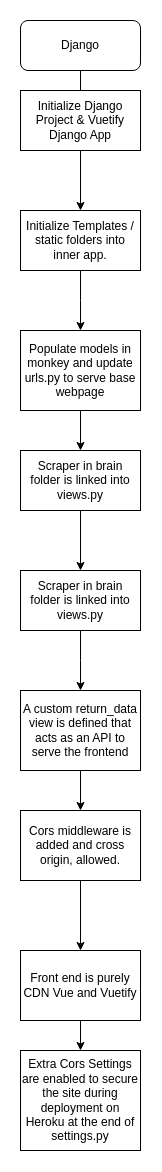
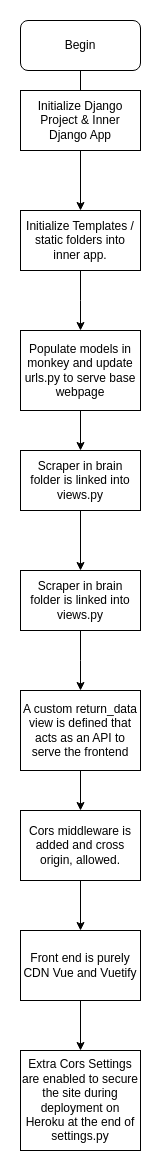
- <mxCell id="3" value="Django" style="rounded=1;whiteSpace=wrap;html=1;" parent="1" vertex="1"><mxGeometry x="20" y="20" width="120" height="50" as="geometry" /></mxCell>
+ <mxCell id="3" value="Begin" style="rounded=1;whiteSpace=wrap;html=1;" parent="1" vertex="1"><mxGeometry x="20" y="20" width="120" height="50" as="geometry" /></mxCell>
- <mxCell id="5" value="Initialize Django Project &amp;amp; Vuetify Django App" style="rounded=0;whiteSpace=wrap;html=1;" parent="1" vertex="1"><mxGeometry x="20" y="90" width="120" height="60" as="geometry" /></mxCell>
+ <mxCell id="5" value="Initialize Django Project &amp;amp; Inner Django App" style="rounded=0;whiteSpace=wrap;html=1;" parent="1" vertex="1"><mxGeometry x="20" y="90" width="120" height="60" as="geometry" /></mxCell>
- <mxCell id="19" value="Front end is purely CDN Vue and Vuetify" style="rounded=0;whiteSpace=wrap;html=1;" vertex="1" parent="1"><mxGeometry x="20" y="950" width="120" height="70" as="geometry" /></mxCell>
+ <mxCell id="19" value="Front end is purely CDN Vue and Vuetify" style="rounded=0;whiteSpace=wrap;html=1;" vertex="1" parent="1"><mxGeometry x="20" y="930" width="120" height="70" as="geometry" /></mxCell>
